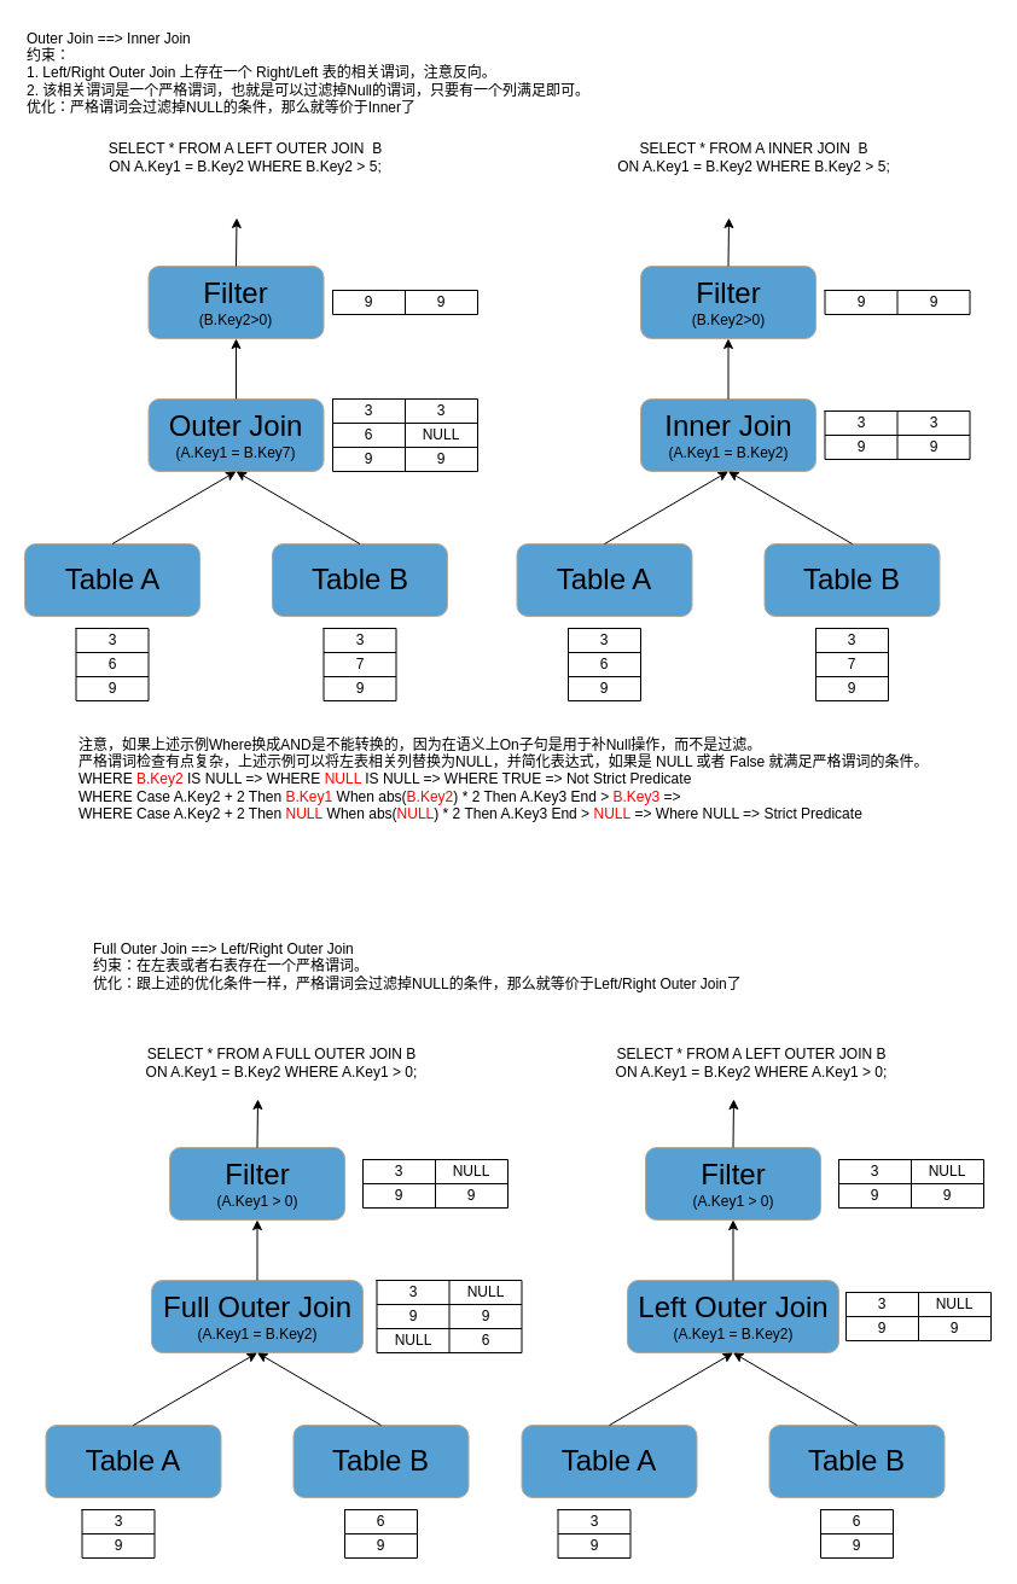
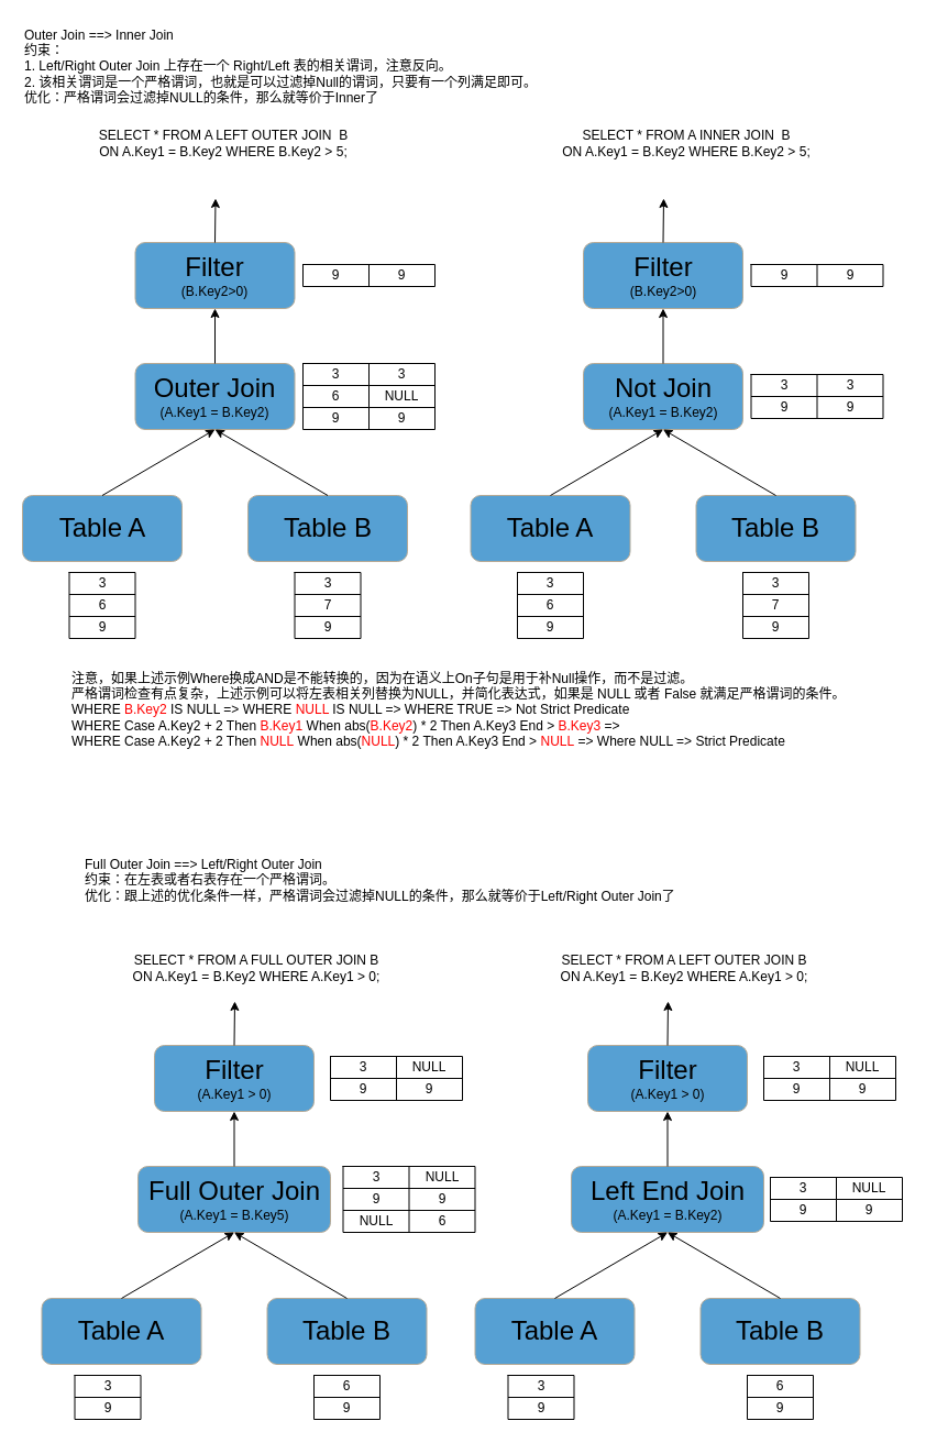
- <mxCell id="9" value="&lt;font style=&quot;&quot;&gt;&lt;span style=&quot;font-size: 24px;&quot;&gt;Outer Join&lt;br&gt;&lt;/span&gt;(A.Key1 = B.Key7)&lt;br&gt;&lt;/font&gt;" style="text;html=1;strokeColor=none;fillColor=none;align=center;verticalAlign=middle;whiteSpace=wrap;rounded=0;" vertex="1" parent="1"><mxGeometry x="135" y="330" width="120" height="60" as="geometry" /></mxCell>
+ <mxCell id="9" value="&lt;font style=&quot;&quot;&gt;&lt;span style=&quot;font-size: 24px;&quot;&gt;Outer Join&lt;br&gt;&lt;/span&gt;(A.Key1 = B.Key2)&lt;br&gt;&lt;/font&gt;" style="text;html=1;strokeColor=none;fillColor=none;align=center;verticalAlign=middle;whiteSpace=wrap;rounded=0;" vertex="1" parent="1"><mxGeometry x="135" y="330" width="120" height="60" as="geometry" /></mxCell>
- <mxCell id="32" value="&lt;font style=&quot;&quot;&gt;&lt;span style=&quot;font-size: 24px;&quot;&gt;Inner Join&lt;br&gt;&lt;/span&gt;(A.Key1 = B.Key2)&lt;br&gt;&lt;/font&gt;" style="text;html=1;strokeColor=none;fillColor=none;align=center;verticalAlign=middle;whiteSpace=wrap;rounded=0;" vertex="1" parent="1"><mxGeometry x="542.5" y="330" width="120" height="60" as="geometry" /></mxCell>
+ <mxCell id="32" value="&lt;font style=&quot;&quot;&gt;&lt;span style=&quot;font-size: 24px;&quot;&gt;Not Join&lt;br&gt;&lt;/span&gt;(A.Key1 = B.Key2)&lt;br&gt;&lt;/font&gt;" style="text;html=1;strokeColor=none;fillColor=none;align=center;verticalAlign=middle;whiteSpace=wrap;rounded=0;" vertex="1" parent="1"><mxGeometry x="542.5" y="330" width="120" height="60" as="geometry" /></mxCell>
- <mxCell id="89" value="&lt;font style=&quot;&quot;&gt;&lt;span style=&quot;font-size: 24px;&quot;&gt;Full Outer Join&lt;br&gt;&lt;/span&gt;(A.Key1 = B.Key2)&lt;br&gt;&lt;/font&gt;" style="text;html=1;strokeColor=none;fillColor=none;align=center;verticalAlign=middle;whiteSpace=wrap;rounded=0;" vertex="1" parent="1"><mxGeometry x="127.5" y="1060" width="170" height="60" as="geometry" /></mxCell>
+ <mxCell id="89" value="&lt;font style=&quot;&quot;&gt;&lt;span style=&quot;font-size: 24px;&quot;&gt;Full Outer Join&lt;br&gt;&lt;/span&gt;(A.Key1 = B.Key5)&lt;br&gt;&lt;/font&gt;" style="text;html=1;strokeColor=none;fillColor=none;align=center;verticalAlign=middle;whiteSpace=wrap;rounded=0;" vertex="1" parent="1"><mxGeometry x="127.5" y="1060" width="170" height="60" as="geometry" /></mxCell>
- <mxCell id="128" value="&lt;font style=&quot;&quot;&gt;&lt;span style=&quot;font-size: 24px;&quot;&gt;Left Outer Join&lt;br&gt;&lt;/span&gt;(A.Key1 = B.Key2)&lt;br&gt;&lt;/font&gt;" style="text;html=1;strokeColor=none;fillColor=none;align=center;verticalAlign=middle;whiteSpace=wrap;rounded=0;" vertex="1" parent="1"><mxGeometry x="521.5" y="1060" width="170" height="60" as="geometry" /></mxCell>
+ <mxCell id="128" value="&lt;font style=&quot;&quot;&gt;&lt;span style=&quot;font-size: 24px;&quot;&gt;Left End Join&lt;br&gt;&lt;/span&gt;(A.Key1 = B.Key2)&lt;br&gt;&lt;/font&gt;" style="text;html=1;strokeColor=none;fillColor=none;align=center;verticalAlign=middle;whiteSpace=wrap;rounded=0;" vertex="1" parent="1"><mxGeometry x="521.5" y="1060" width="170" height="60" as="geometry" /></mxCell>
